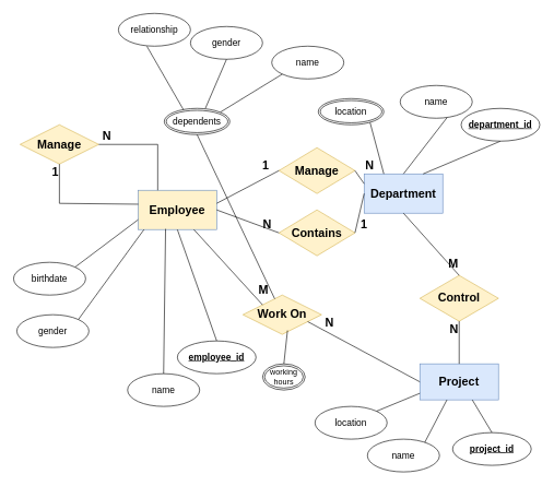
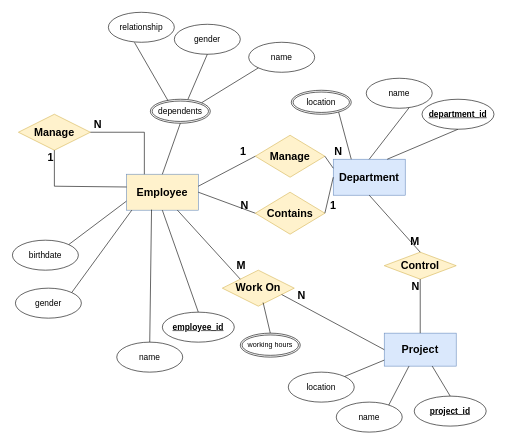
- <mxCell id="55" value="" style="endArrow=none;html=1;rounded=0;exitX=0.5;exitY=1;exitDx=0;exitDy=0;" parent="1" source="11" target="36" edge="1"><mxGeometry relative="1" as="geometry"><mxPoint x="300" y="205" as="sourcePoint" /><mxPoint x="360" y="375" as="targetPoint" /></mxGeometry></mxCell>
+ <mxCell id="55" value="" style="endArrow=none;html=1;rounded=0;entryX=0.5;entryY=0;entryDx=0;entryDy=0;exitX=0.5;exitY=1;exitDx=0;exitDy=0;" parent="1" source="11" target="2" edge="1"><mxGeometry relative="1" as="geometry"><mxPoint x="300" y="205" as="sourcePoint" /><mxPoint x="360" y="375" as="targetPoint" /></mxGeometry></mxCell>
- <mxCell id="31" value="&lt;h2&gt;Control&lt;/h2&gt;" style="rhombus;whiteSpace=wrap;html=1;fillColor=#fff2cc;strokeColor=#d6b656;" parent="1" vertex="1"><mxGeometry x="640" y="420" width="120" height="70" as="geometry" /></mxCell>
+ <mxCell id="31" value="&lt;h2&gt;Control&lt;/h2&gt;" style="rhombus;whiteSpace=wrap;html=1;fillColor=#fff2cc;strokeColor=#d6b656;" parent="1" vertex="1"><mxGeometry x="640" y="420" width="120" height="45" as="geometry" /></mxCell>
- <mxCell id="41" value="working hours" style="ellipse;shape=doubleEllipse;margin=3;whiteSpace=wrap;html=1;align=center;" parent="1" vertex="1"><mxGeometry x="400" y="555" width="65" height="40" as="geometry" /></mxCell>
+ <mxCell id="41" value="working hours" style="ellipse;shape=doubleEllipse;margin=3;whiteSpace=wrap;html=1;align=center;" parent="1" vertex="1"><mxGeometry x="400" y="555" width="100" height="40" as="geometry" /></mxCell>
